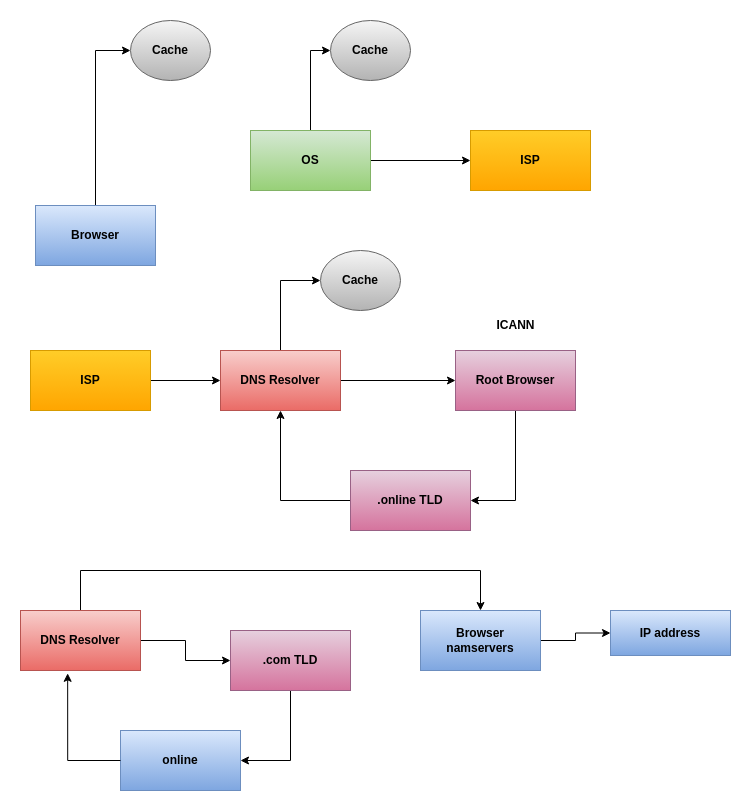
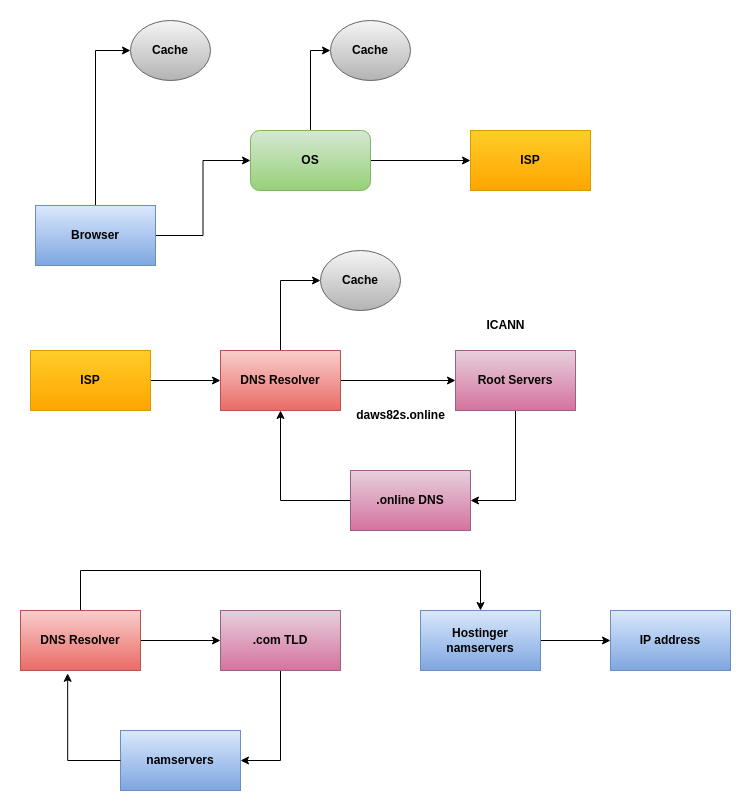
- <mxCell id="8" value="&lt;b&gt;OS&lt;/b&gt;" style="rounded=0;whiteSpace=wrap;html=1;fillColor=#d5e8d4;gradientColor=#97d077;strokeColor=#82b366;" vertex="1" parent="1"><mxGeometry x="250" y="130" width="120" height="60" as="geometry" /></mxCell>
+ <mxCell id="8" value="&lt;b&gt;OS&lt;/b&gt;" style="whiteSpace=wrap;html=1;fillColor=#d5e8d4;gradientColor=#97d077;strokeColor=#82b366;rounded=1;" vertex="1" parent="1"><mxGeometry x="250" y="130" width="120" height="60" as="geometry" /></mxCell>
+ <mxCell id="3" style="edgeStyle=orthogonalEdgeStyle;rounded=0;orthogonalLoop=1;jettySize=auto;html=1;entryX=0;entryY=0.5;entryDx=0;entryDy=0;" edge="1" parent="1" source="4" target="8"><mxGeometry relative="1" as="geometry" /></mxCell>
- <mxCell id="22" value="&lt;b&gt;ICANN&lt;/b&gt;" style="text;html=1;align=center;verticalAlign=middle;resizable=0;points=[];autosize=1;strokeColor=none;fillColor=none;" vertex="1" parent="1"><mxGeometry x="485" y="310" width="60" height="30" as="geometry" /></mxCell>
+ <mxCell id="22" value="&lt;b&gt;ICANN&lt;/b&gt;" style="text;html=1;align=center;verticalAlign=middle;resizable=0;points=[];autosize=1;strokeColor=none;fillColor=none;" vertex="1" parent="1"><mxGeometry x="475" y="310" width="60" height="30" as="geometry" /></mxCell>
- <mxCell id="18" value="&lt;b&gt;Root Browser&lt;/b&gt;" style="rounded=0;whiteSpace=wrap;html=1;fillColor=#e6d0de;gradientColor=#d5739d;strokeColor=#996185;" vertex="1" parent="1"><mxGeometry x="455" y="350" width="120" height="60" as="geometry" /></mxCell>
+ <mxCell id="18" value="&lt;b&gt;Root Servers&lt;/b&gt;" style="rounded=0;whiteSpace=wrap;html=1;fillColor=#e6d0de;gradientColor=#d5739d;strokeColor=#996185;" vertex="1" parent="1"><mxGeometry x="455" y="350" width="120" height="60" as="geometry" /></mxCell>
+ <mxCell id="19" value="&lt;b&gt;daws82s.online&lt;/b&gt;" style="text;html=1;align=center;verticalAlign=middle;resizable=0;points=[];autosize=1;strokeColor=none;fillColor=none;" vertex="1" parent="1"><mxGeometry x="345" y="400" width="110" height="30" as="geometry" /></mxCell>
- <mxCell id="21" value="&lt;b&gt;.online TLD&lt;/b&gt;" style="rounded=0;whiteSpace=wrap;html=1;fillColor=#e6d0de;gradientColor=#d5739d;strokeColor=#996185;" vertex="1" parent="1"><mxGeometry x="350" y="470" width="120" height="60" as="geometry" /></mxCell>
+ <mxCell id="21" value="&lt;b&gt;.online DNS&lt;/b&gt;" style="rounded=0;whiteSpace=wrap;html=1;fillColor=#e6d0de;gradientColor=#d5739d;strokeColor=#996185;" vertex="1" parent="1"><mxGeometry x="350" y="470" width="120" height="60" as="geometry" /></mxCell>
- <mxCell id="32" value="&lt;b&gt;IP address&lt;/b&gt;" style="rounded=0;whiteSpace=wrap;html=1;fillColor=#dae8fc;gradientColor=#7ea6e0;strokeColor=#6c8ebf;" vertex="1" parent="1"><mxGeometry x="610" y="610" width="120" height="45" as="geometry" /></mxCell>
+ <mxCell id="32" value="&lt;b&gt;IP address&lt;/b&gt;" style="rounded=0;whiteSpace=wrap;html=1;fillColor=#dae8fc;gradientColor=#7ea6e0;strokeColor=#6c8ebf;" vertex="1" parent="1"><mxGeometry x="610" y="610" width="120" height="60" as="geometry" /></mxCell>
- <mxCell id="31" value="&lt;div&gt;&lt;b&gt;Browser&lt;/b&gt;&lt;/div&gt;&lt;b&gt;namservers&lt;/b&gt;" style="rounded=0;whiteSpace=wrap;html=1;fillColor=#dae8fc;gradientColor=#7ea6e0;strokeColor=#6c8ebf;" vertex="1" parent="1"><mxGeometry x="420" y="610" width="120" height="60" as="geometry" /></mxCell>
+ <mxCell id="31" value="&lt;div&gt;&lt;b&gt;Hostinger&lt;/b&gt;&lt;/div&gt;&lt;b&gt;namservers&lt;/b&gt;" style="rounded=0;whiteSpace=wrap;html=1;fillColor=#dae8fc;gradientColor=#7ea6e0;strokeColor=#6c8ebf;" vertex="1" parent="1"><mxGeometry x="420" y="610" width="120" height="60" as="geometry" /></mxCell>
- <mxCell id="27" value="&lt;b&gt;.com TLD&lt;/b&gt;" style="rounded=0;whiteSpace=wrap;html=1;fillColor=#e6d0de;gradientColor=#d5739d;strokeColor=#996185;" vertex="1" parent="1"><mxGeometry x="230" y="630" width="120" height="60" as="geometry" /></mxCell>
+ <mxCell id="27" value="&lt;b&gt;.com TLD&lt;/b&gt;" style="rounded=0;whiteSpace=wrap;html=1;fillColor=#e6d0de;gradientColor=#d5739d;strokeColor=#996185;" vertex="1" parent="1"><mxGeometry x="220" y="610" width="120" height="60" as="geometry" /></mxCell>
- <mxCell id="28" value="&lt;b&gt;online&lt;/b&gt;" style="rounded=0;whiteSpace=wrap;html=1;fillColor=#dae8fc;gradientColor=#7ea6e0;strokeColor=#6c8ebf;" vertex="1" parent="1"><mxGeometry x="120" y="730" width="120" height="60" as="geometry" /></mxCell>
+ <mxCell id="28" value="&lt;b&gt;namservers&lt;/b&gt;" style="rounded=0;whiteSpace=wrap;html=1;fillColor=#dae8fc;gradientColor=#7ea6e0;strokeColor=#6c8ebf;" vertex="1" parent="1"><mxGeometry x="120" y="730" width="120" height="60" as="geometry" /></mxCell>
